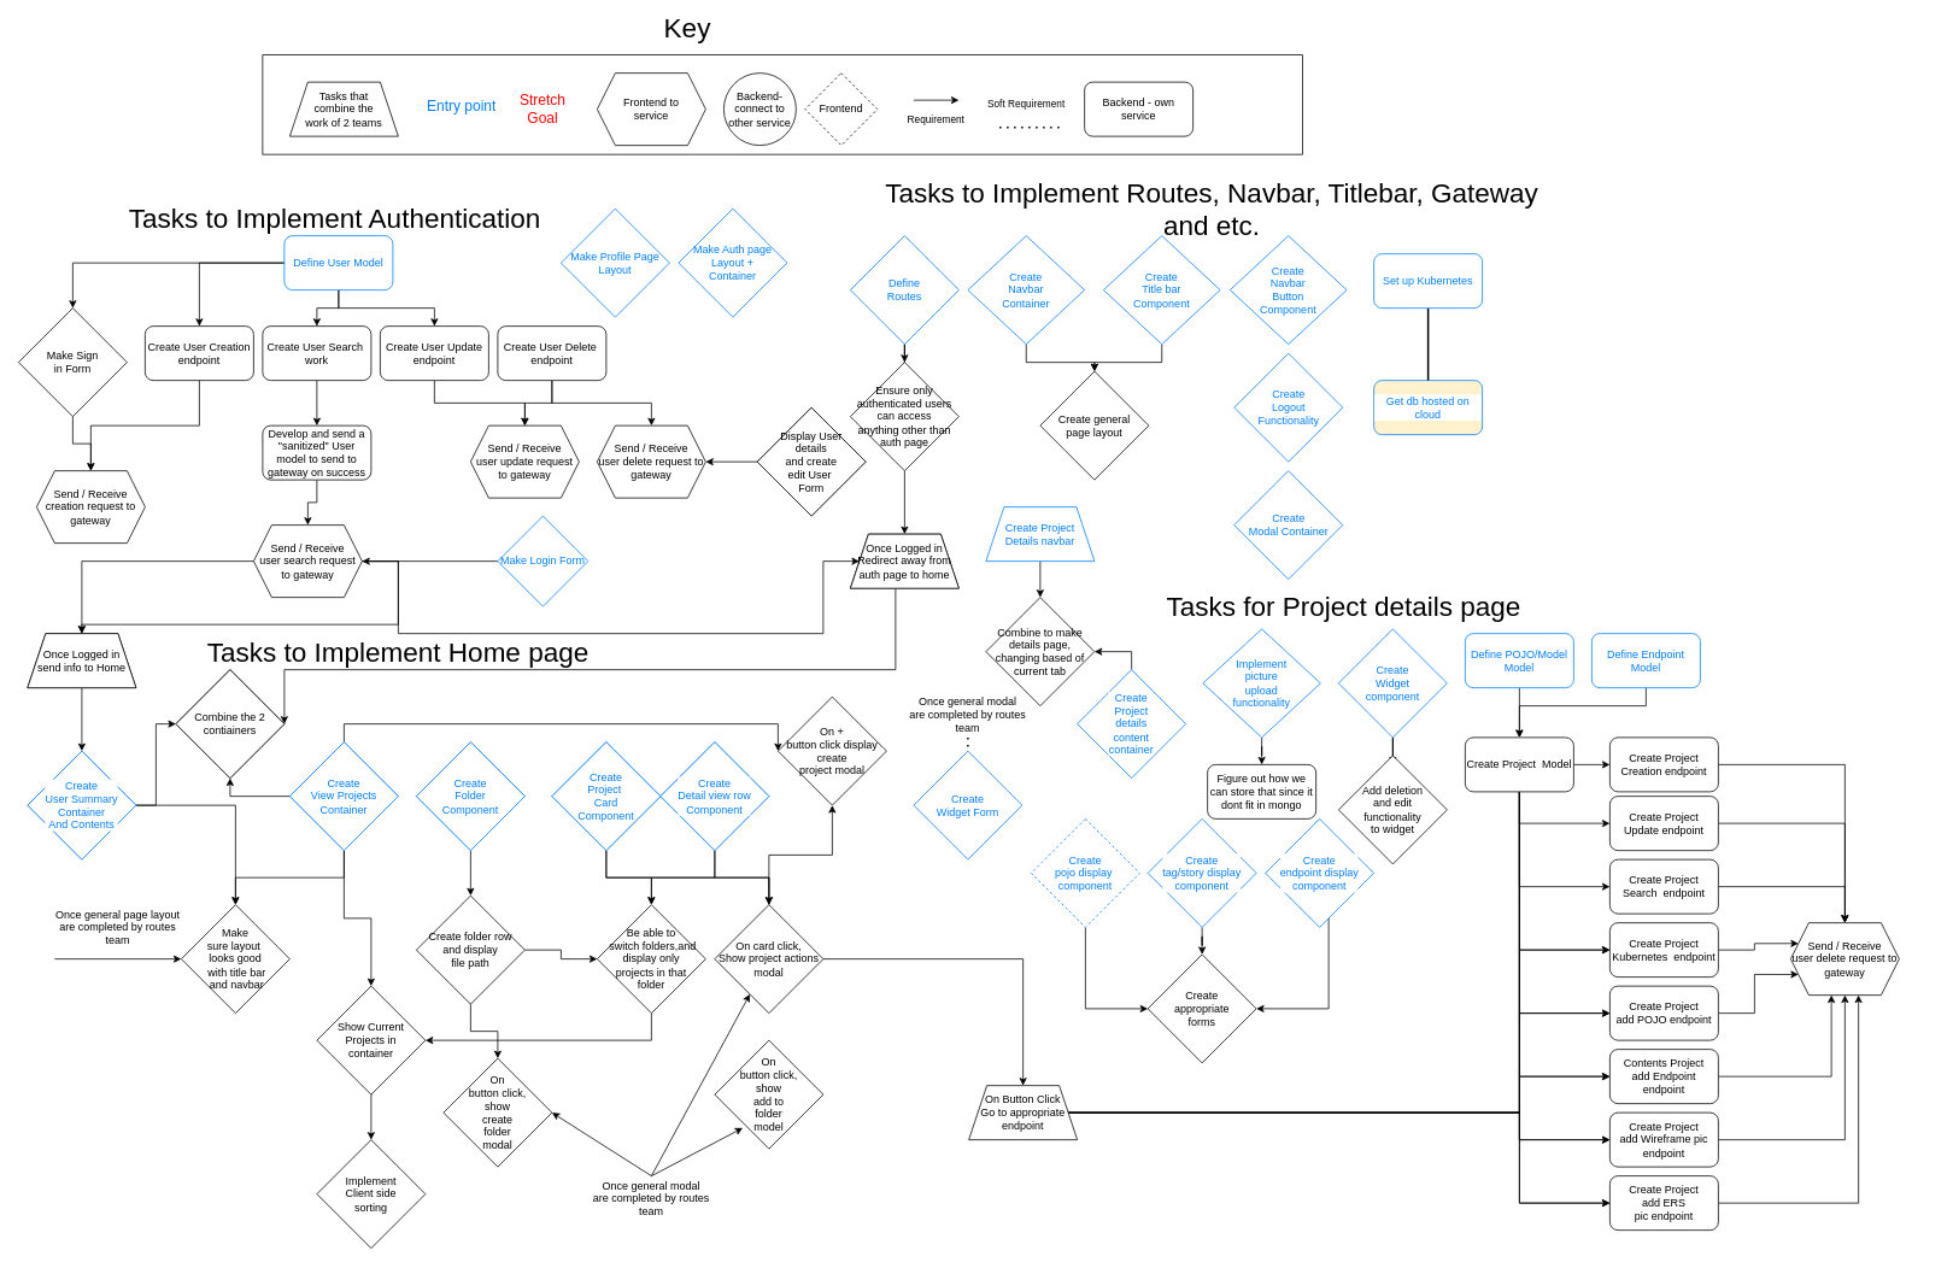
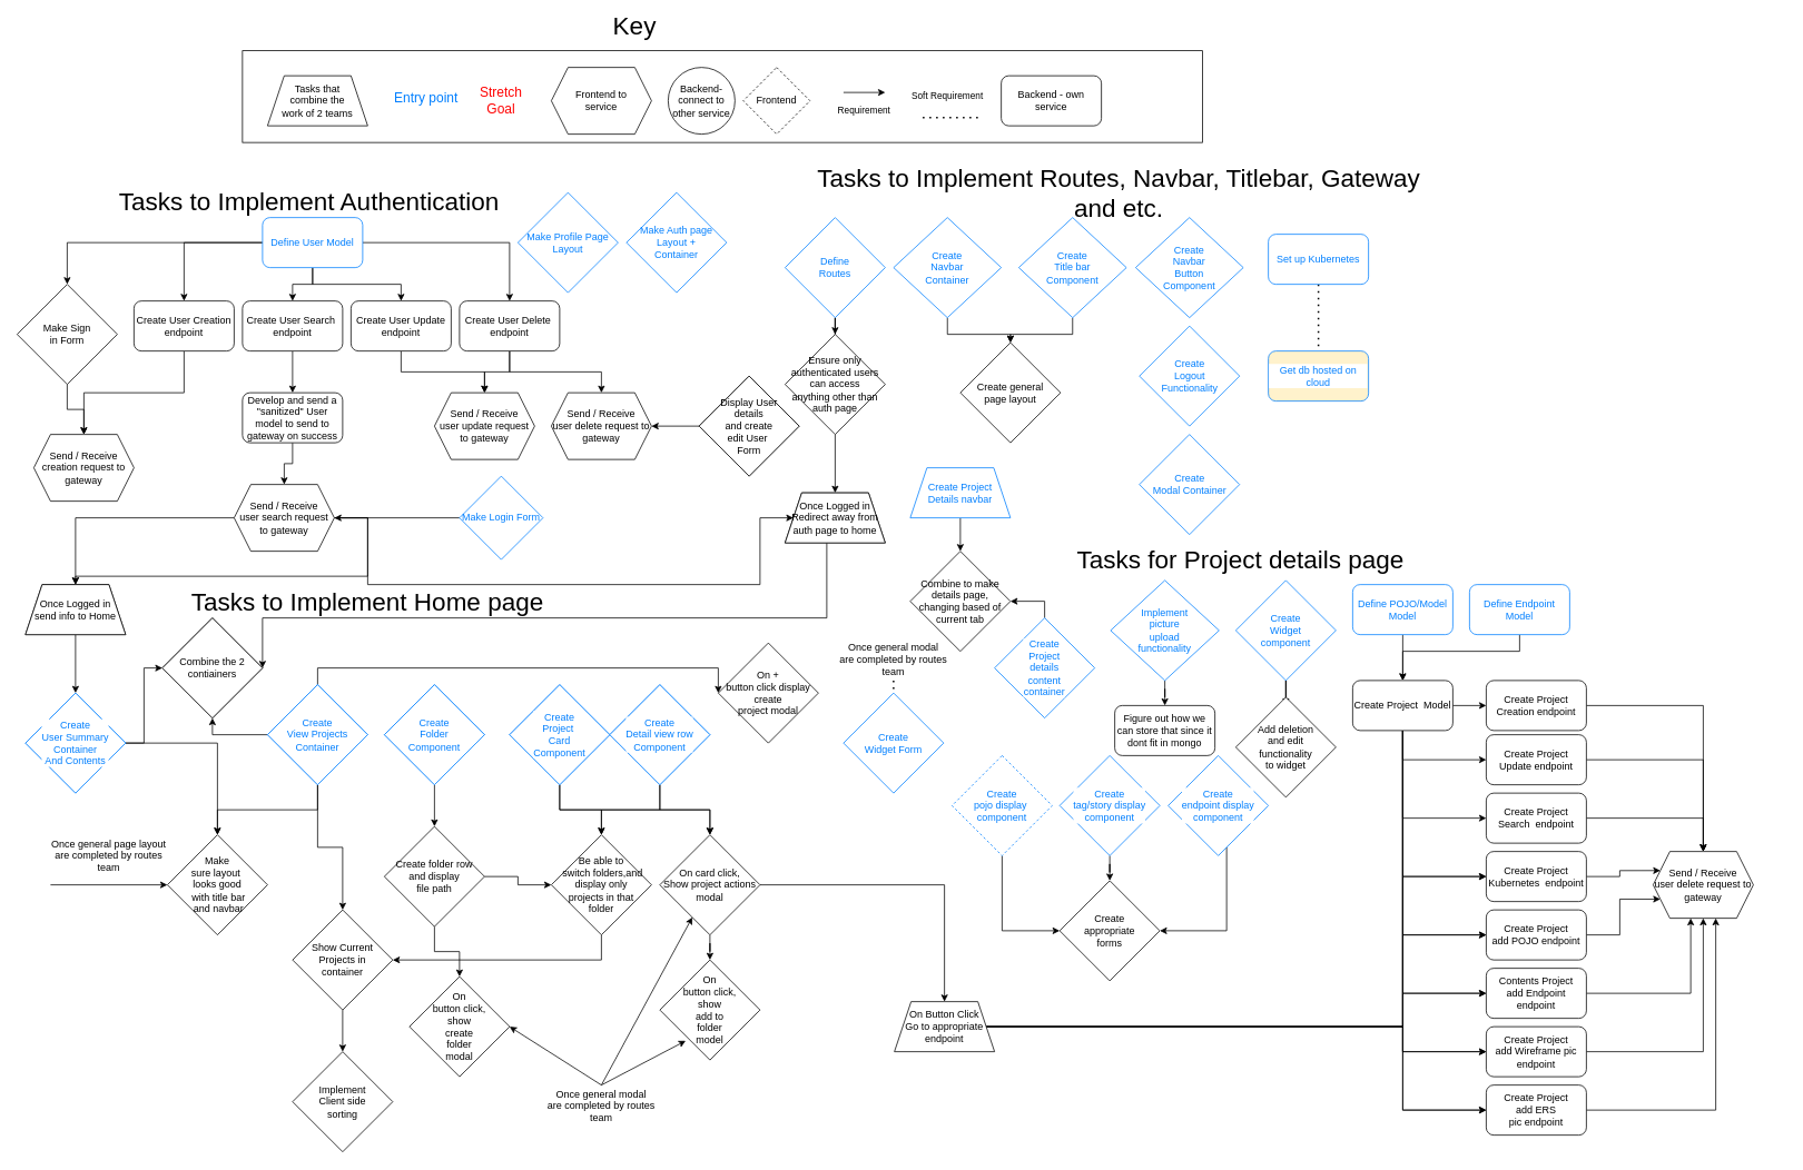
+ <mxCell id="12" style="edgeStyle=orthogonalEdgeStyle;rounded=0;orthogonalLoop=1;jettySize=auto;html=1;exitX=1;exitY=0.5;exitDx=0;exitDy=0;fontColor=#FF0000;" edge="1" parent="1" source="13" target="22"><mxGeometry relative="1" as="geometry" /></mxCell>
- <mxCell id="110" value="" style="endArrow=none;dashed=0;html=1;dashPattern=1 3;strokeWidth=2;fontColor=#000000;exitX=0.5;exitY=1;exitDx=0;exitDy=0;" edge="1" parent="1" source="177" target="109"><mxGeometry x="1860" y="-400" width="50" height="50" as="geometry"><mxPoint x="1900" y="310" as="sourcePoint" /><mxPoint x="1970" y="310" as="targetPoint" /></mxGeometry></mxCell>
+ <mxCell id="110" value="" style="endArrow=none;dashed=1;html=1;dashPattern=1 3;strokeWidth=2;fontColor=#000000;exitX=0.5;exitY=1;exitDx=0;exitDy=0;" edge="1" parent="1" source="177" target="109"><mxGeometry x="1860" y="-400" width="50" height="50" as="geometry"><mxPoint x="1900" y="310" as="sourcePoint" /><mxPoint x="1970" y="310" as="targetPoint" /></mxGeometry></mxCell>
- <mxCell id="17" value="&lt;font color=&quot;#000000&quot;&gt;Create User Search&amp;nbsp; work&lt;/font&gt;" style="rounded=1;whiteSpace=wrap;html=1;fontColor=#FF0000;strokeColor=#000000;" vertex="1" parent="1"><mxGeometry x="290" y="360" width="120" height="60" as="geometry" /></mxCell>
+ <mxCell id="17" value="&lt;font color=&quot;#000000&quot;&gt;Create User Search&amp;nbsp; endpoint&lt;/font&gt;" style="rounded=1;whiteSpace=wrap;html=1;fontColor=#FF0000;strokeColor=#000000;" vertex="1" parent="1"><mxGeometry x="290" y="360" width="120" height="60" as="geometry" /></mxCell>
- <mxCell id="61" style="edgeStyle=orthogonalEdgeStyle;rounded=0;orthogonalLoop=1;jettySize=auto;html=1;fontColor=#000000;" edge="1" parent="1" source="63" target="68"><mxGeometry relative="1" as="geometry"><mxPoint x="850" y="1180" as="targetPoint" /></mxGeometry></mxCell>
+ <mxCell id="61" style="edgeStyle=orthogonalEdgeStyle;rounded=0;orthogonalLoop=1;jettySize=auto;html=1;fontColor=#000000;" edge="1" parent="1" source="63" target="66"><mxGeometry relative="1" as="geometry"><mxPoint x="850" y="1180" as="targetPoint" /></mxGeometry></mxCell>
